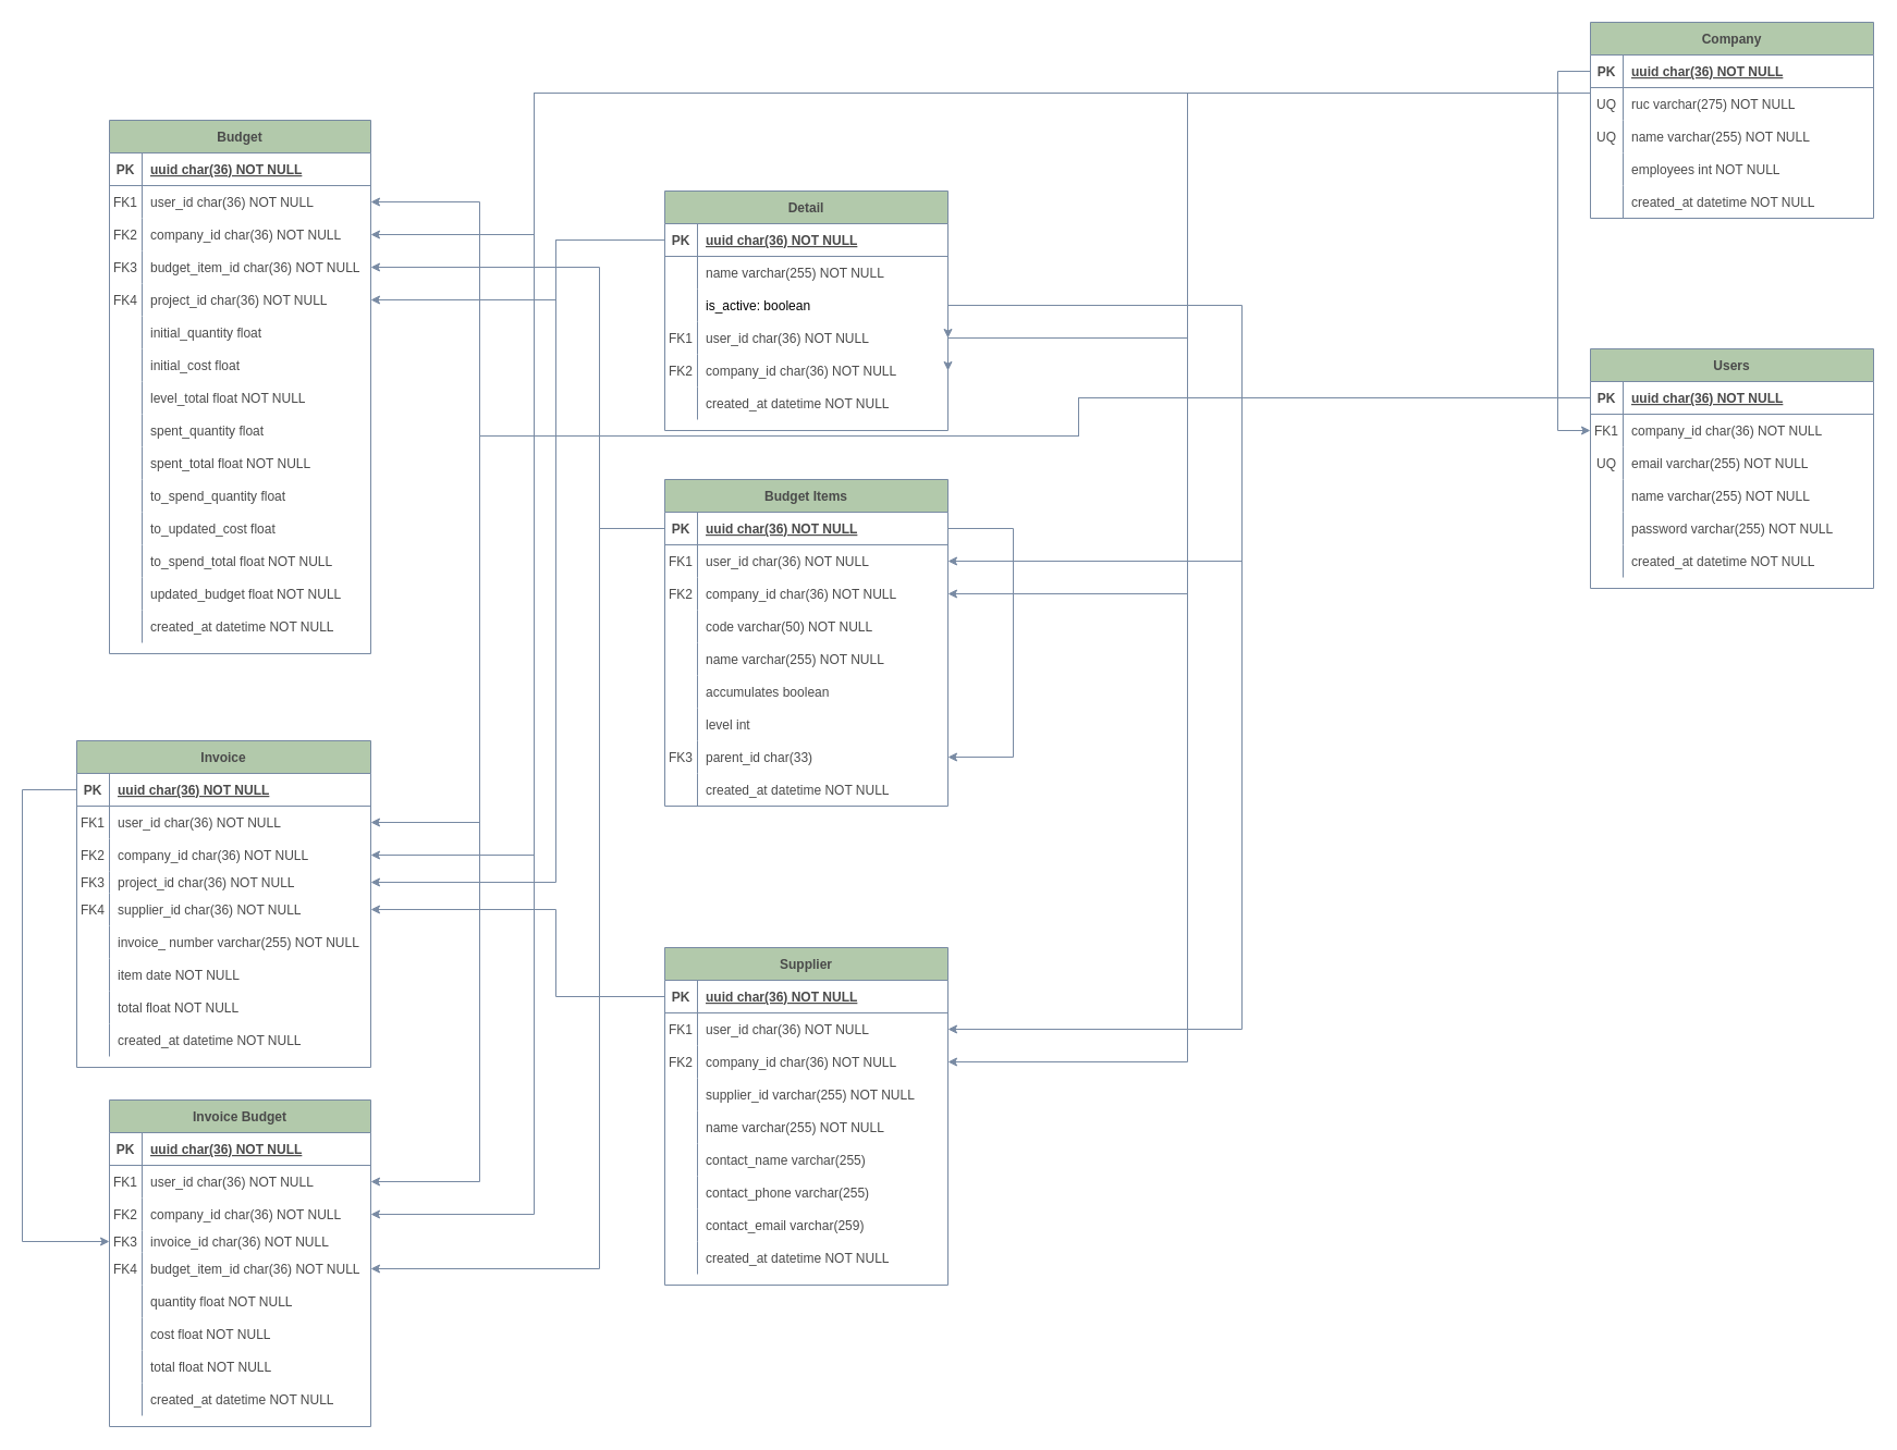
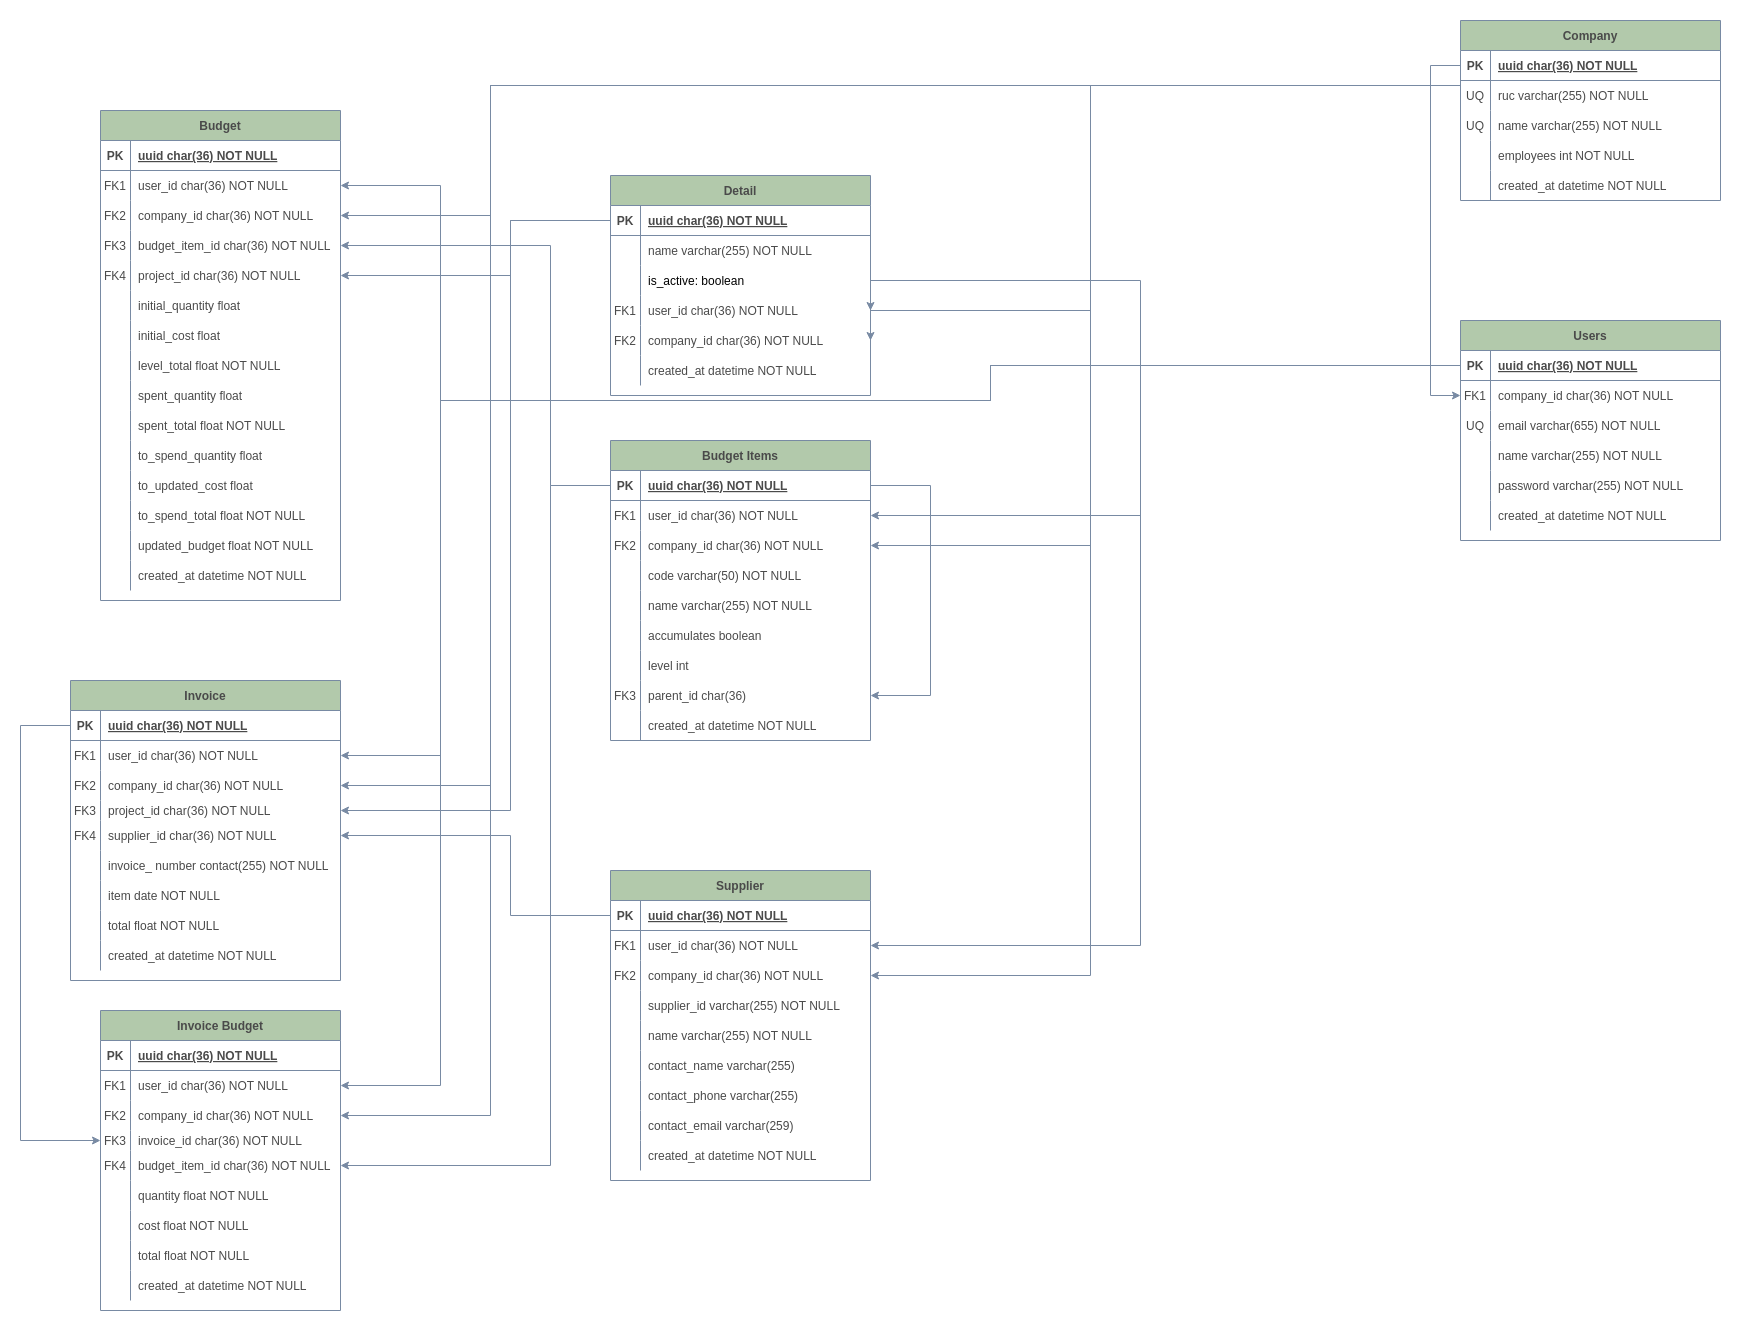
- <mxCell id="8" value="ruc varchar(275) NOT NULL" style="shape=partialRectangle;connectable=0;fillColor=none;top=0;left=0;bottom=0;right=0;align=left;spacingLeft=6;overflow=hidden;strokeColor=#788AA3;fontColor=#4A4A4A;rounded=0;" parent="6" vertex="1"><mxGeometry x="30" width="230" height="30" as="geometry"><mxRectangle width="230" height="30" as="alternateBounds" /></mxGeometry></mxCell>
+ <mxCell id="8" value="ruc varchar(255) NOT NULL" style="shape=partialRectangle;connectable=0;fillColor=none;top=0;left=0;bottom=0;right=0;align=left;spacingLeft=6;overflow=hidden;strokeColor=#788AA3;fontColor=#4A4A4A;rounded=0;" parent="6" vertex="1"><mxGeometry x="30" width="230" height="30" as="geometry"><mxRectangle width="230" height="30" as="alternateBounds" /></mxGeometry></mxCell>
- <mxCell id="27" value="email varchar(255) NOT NULL" style="shape=partialRectangle;connectable=0;fillColor=none;top=0;left=0;bottom=0;right=0;align=left;spacingLeft=6;overflow=hidden;strokeColor=#788AA3;fontColor=#4A4A4A;rounded=0;" parent="25" vertex="1"><mxGeometry x="30" width="230" height="30" as="geometry"><mxRectangle width="230" height="30" as="alternateBounds" /></mxGeometry></mxCell>
+ <mxCell id="27" value="email varchar(655) NOT NULL" style="shape=partialRectangle;connectable=0;fillColor=none;top=0;left=0;bottom=0;right=0;align=left;spacingLeft=6;overflow=hidden;strokeColor=#788AA3;fontColor=#4A4A4A;rounded=0;" parent="25" vertex="1"><mxGeometry x="30" width="230" height="30" as="geometry"><mxRectangle width="230" height="30" as="alternateBounds" /></mxGeometry></mxCell>
- <mxCell id="109" value="parent_id char(33) " style="shape=partialRectangle;connectable=0;fillColor=none;top=0;left=0;bottom=0;right=0;align=left;spacingLeft=6;overflow=hidden;strokeColor=#788AA3;fontColor=#4A4A4A;rounded=0;" parent="107" vertex="1"><mxGeometry x="30" width="230" height="30" as="geometry"><mxRectangle width="230" height="30" as="alternateBounds" /></mxGeometry></mxCell>
+ <mxCell id="109" value="parent_id char(36) " style="shape=partialRectangle;connectable=0;fillColor=none;top=0;left=0;bottom=0;right=0;align=left;spacingLeft=6;overflow=hidden;strokeColor=#788AA3;fontColor=#4A4A4A;rounded=0;" parent="107" vertex="1"><mxGeometry x="30" width="230" height="30" as="geometry"><mxRectangle width="230" height="30" as="alternateBounds" /></mxGeometry></mxCell>
- <mxCell id="188" value="invoice_ number varchar(255) NOT NULL" style="shape=partialRectangle;connectable=0;fillColor=none;top=0;left=0;bottom=0;right=0;align=left;spacingLeft=6;overflow=hidden;strokeColor=#788AA3;fontColor=#4A4A4A;rounded=0;" parent="186" vertex="1"><mxGeometry x="30" width="240" height="30" as="geometry"><mxRectangle width="240" height="30" as="alternateBounds" /></mxGeometry></mxCell>
+ <mxCell id="188" value="invoice_ number contact(255) NOT NULL" style="shape=partialRectangle;connectable=0;fillColor=none;top=0;left=0;bottom=0;right=0;align=left;spacingLeft=6;overflow=hidden;strokeColor=#788AA3;fontColor=#4A4A4A;rounded=0;" parent="186" vertex="1"><mxGeometry x="30" width="240" height="30" as="geometry"><mxRectangle width="240" height="30" as="alternateBounds" /></mxGeometry></mxCell>
